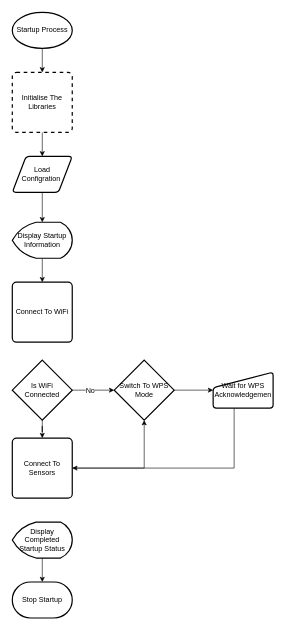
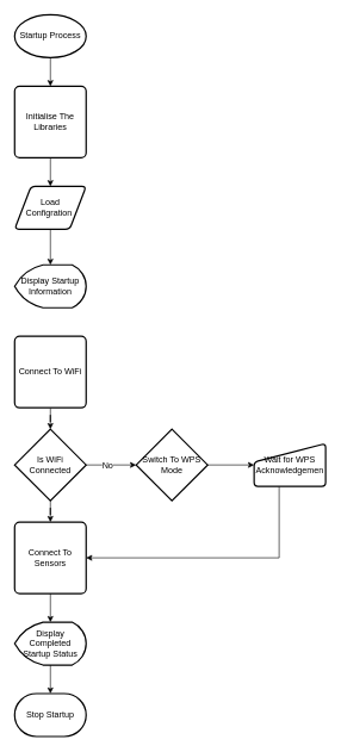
- <mxCell id="5" value="Initialise The Libraries" style="rounded=1;whiteSpace=wrap;html=1;absoluteArcSize=1;arcSize=14;strokeWidth=2;dashed=1;" parent="1" vertex="1"><mxGeometry x="20" y="120" width="100" height="100" as="geometry" /></mxCell>
+ <mxCell id="5" value="Initialise The Libraries" style="rounded=1;whiteSpace=wrap;html=1;absoluteArcSize=1;arcSize=14;strokeWidth=2;" parent="1" vertex="1"><mxGeometry x="20" y="120" width="100" height="100" as="geometry" /></mxCell>
- <mxCell id="8" style="edgeStyle=orthogonalEdgeStyle;rounded=0;orthogonalLoop=1;jettySize=auto;html=1;" parent="1" source="9" target="11" edge="1"><mxGeometry relative="1" as="geometry" /></mxCell>
+ <mxCell id="10" style="edgeStyle=orthogonalEdgeStyle;rounded=0;orthogonalLoop=1;jettySize=auto;html=1;" parent="1" source="11" target="15" edge="1"><mxGeometry relative="1" as="geometry" /></mxCell>
- <mxCell id="20" style="edgeStyle=orthogonalEdgeStyle;rounded=0;orthogonalLoop=1;jettySize=auto;html=1;" parent="1" source="21" target="17" edge="1"><mxGeometry relative="1" as="geometry" /></mxCell>
+ <mxCell id="20" style="edgeStyle=orthogonalEdgeStyle;rounded=0;orthogonalLoop=1;jettySize=auto;html=1;entryX=0.5;entryY=0;entryDx=0;entryDy=0;entryPerimeter=0;" parent="1" source="21" target="23" edge="1"><mxGeometry relative="1" as="geometry" /></mxCell>
